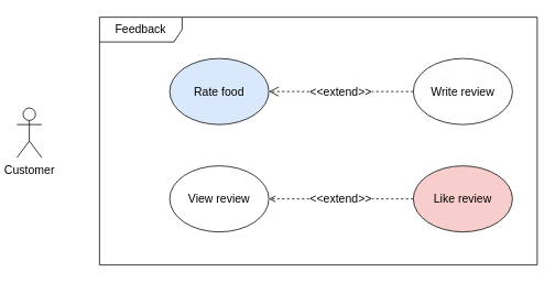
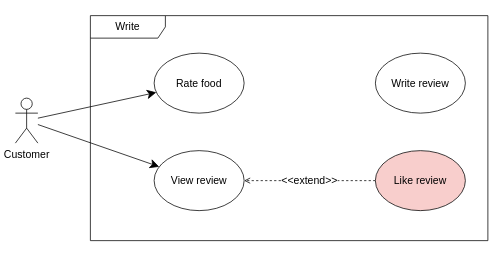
- <mxCell id="2" value="Feedback" style="shape=umlFrame;whiteSpace=wrap;html=1;fontSize=14;fillColor=none;width=100;height=30;" parent="1" vertex="1"><mxGeometry x="120" y="20" width="530" height="300" as="geometry" /></mxCell>
+ <mxCell id="2" value="Write" style="shape=umlFrame;whiteSpace=wrap;html=1;fontSize=14;fillColor=none;width=100;height=30;" parent="1" vertex="1"><mxGeometry x="120" y="20" width="530" height="300" as="geometry" /></mxCell>
- <mxCell id="6" value="Rate food" style="ellipse;whiteSpace=wrap;html=1;fontSize=14;fillColor=#dae8fc;" parent="1" vertex="1"><mxGeometry x="205" y="70" width="120" height="80" as="geometry" /></mxCell>
+ <mxCell id="6" value="Rate food" style="ellipse;whiteSpace=wrap;html=1;fontSize=14;" parent="1" vertex="1"><mxGeometry x="205" y="70" width="120" height="80" as="geometry" /></mxCell>
- <mxCell id="7" value="&amp;lt;&amp;lt;extend&amp;gt;&amp;gt;" style="rounded=0;orthogonalLoop=1;jettySize=auto;html=1;dashed=1;endArrow=open;endFill=0;fontSize=14;endSize=10;startSize=10;" parent="1" source="8" target="6" edge="1"><mxGeometry relative="1" as="geometry" /></mxCell>
+ <mxCell id="3" style="rounded=0;orthogonalLoop=1;jettySize=auto;html=1;endArrow=classic;endFill=1;fontSize=14;endSize=10;" parent="1" source="5" target="6" edge="1"><mxGeometry relative="1" as="geometry" /></mxCell>
+ <mxCell id="4" style="edgeStyle=none;rounded=0;orthogonalLoop=1;jettySize=auto;html=1;fontSize=14;endArrow=classic;endFill=1;endSize=10;" parent="1" source="5" target="11" edge="1"><mxGeometry relative="1" as="geometry" /></mxCell>
